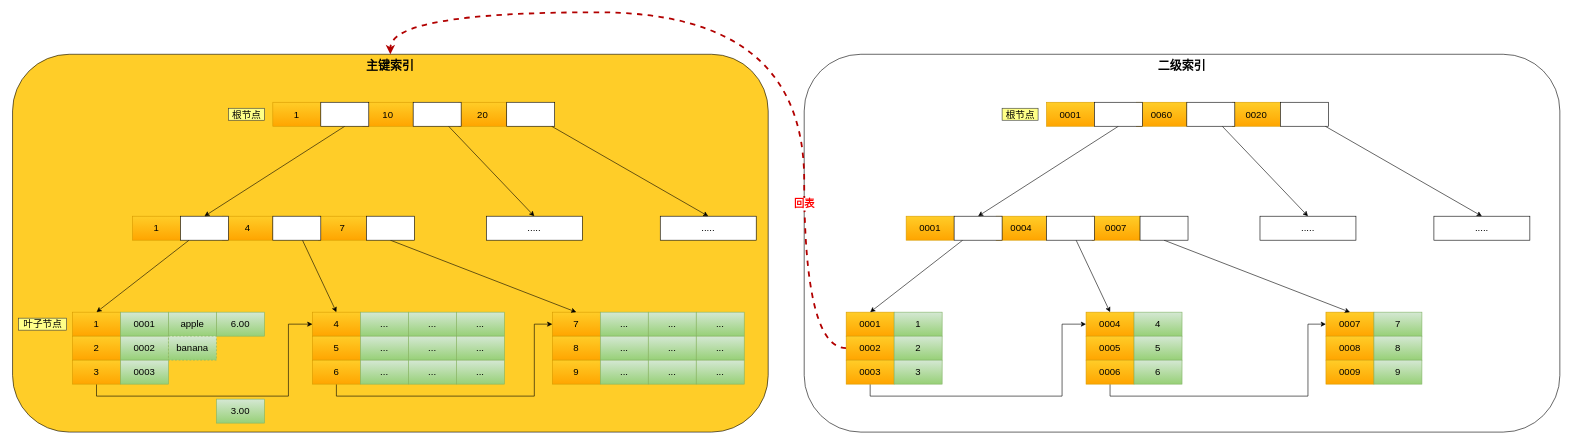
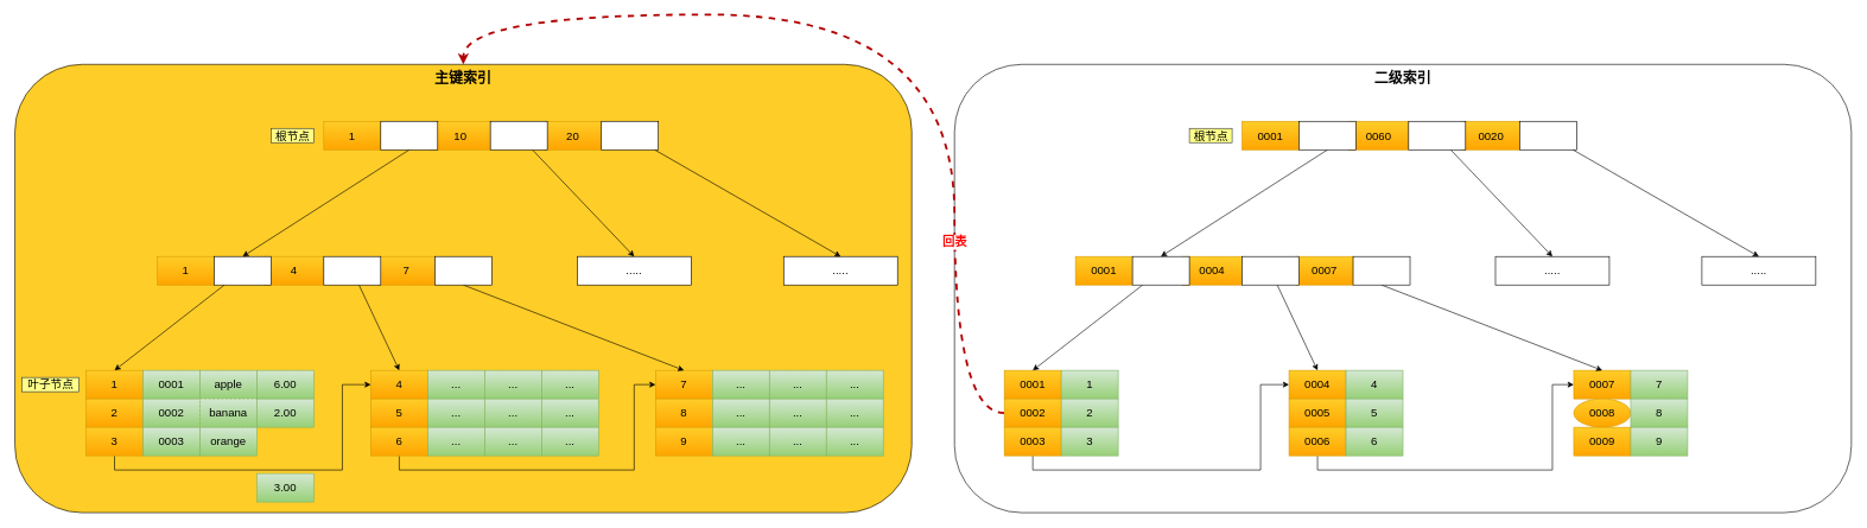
+ <mxCell id="11" value="2.00" style="rounded=0;whiteSpace=wrap;html=1;fontSize=16;fillColor=#d5e8d4;gradientColor=#97d077;strokeColor=#82b366;" vertex="1" parent="1"><mxGeometry x="360" y="560" width="80" height="40" as="geometry" /></mxCell>
- <mxCell id="84" value="0008" style="rounded=0;whiteSpace=wrap;html=1;fontSize=16;fillColor=#ffcd28;gradientColor=#ffa500;strokeColor=#d79b00;" vertex="1" parent="1"><mxGeometry x="2210" y="560" width="80" height="40" as="geometry" /></mxCell>
+ <mxCell id="84" value="0008" style="ellipse;whiteSpace=wrap;html=1;fontSize=16;fillColor=#ffcd28;gradientColor=#ffa500;strokeColor=#d79b00;" vertex="1" parent="1"><mxGeometry x="2210" y="560" width="80" height="40" as="geometry" /></mxCell>
+ <mxCell id="18" value="orange" style="rounded=0;whiteSpace=wrap;html=1;fontSize=16;fillColor=#d5e8d4;gradientColor=#97d077;strokeColor=#82b366;" vertex="1" parent="1"><mxGeometry x="280" y="600" width="80" height="40" as="geometry" /></mxCell>
